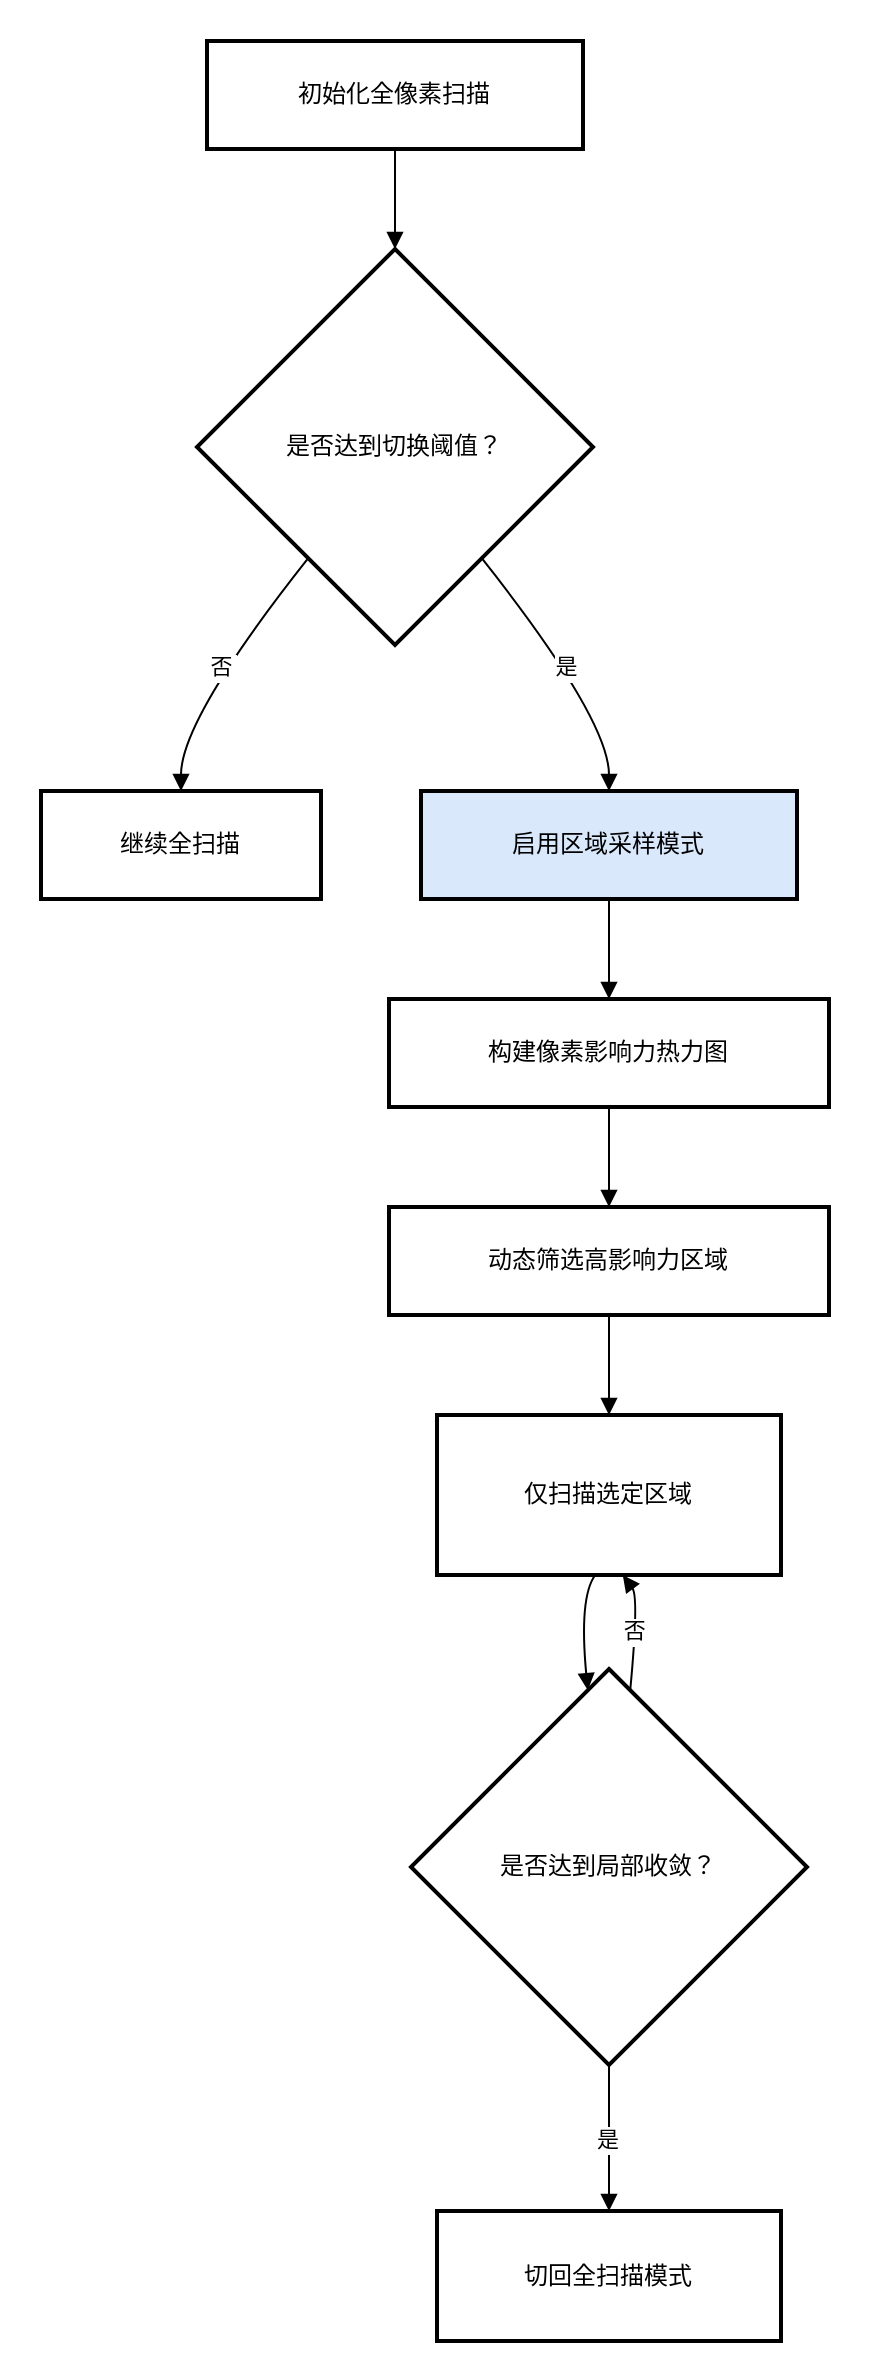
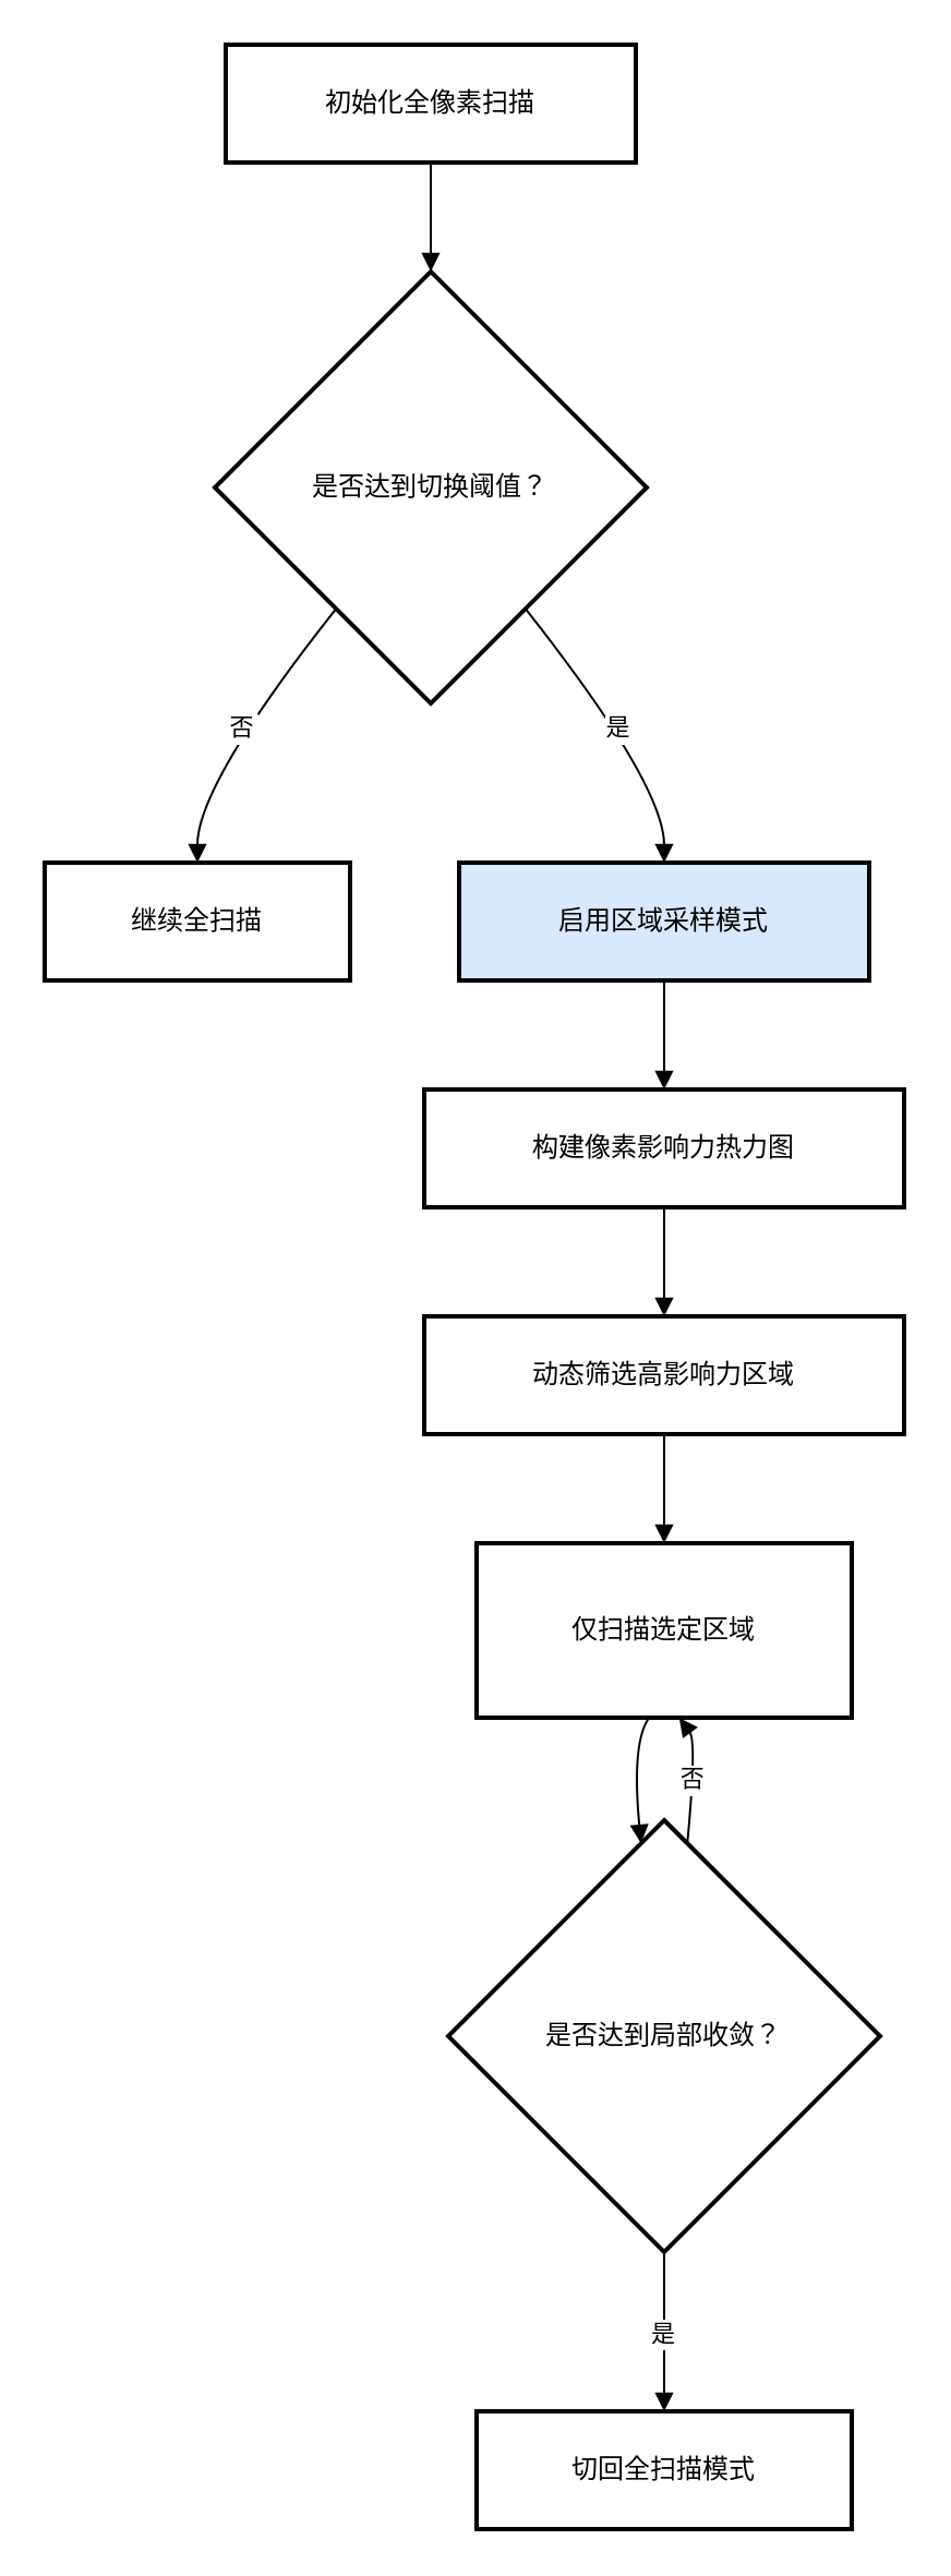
- <mxCell id="10" value="切回全扫描模式" style="whiteSpace=wrap;strokeWidth=2;" vertex="1" parent="1"><mxGeometry x="218" y="1105" width="172" height="65" as="geometry" /></mxCell>
+ <mxCell id="10" value="切回全扫描模式" style="whiteSpace=wrap;strokeWidth=2;" vertex="1" parent="1"><mxGeometry x="218" y="1105" width="172" height="54" as="geometry" /></mxCell>
